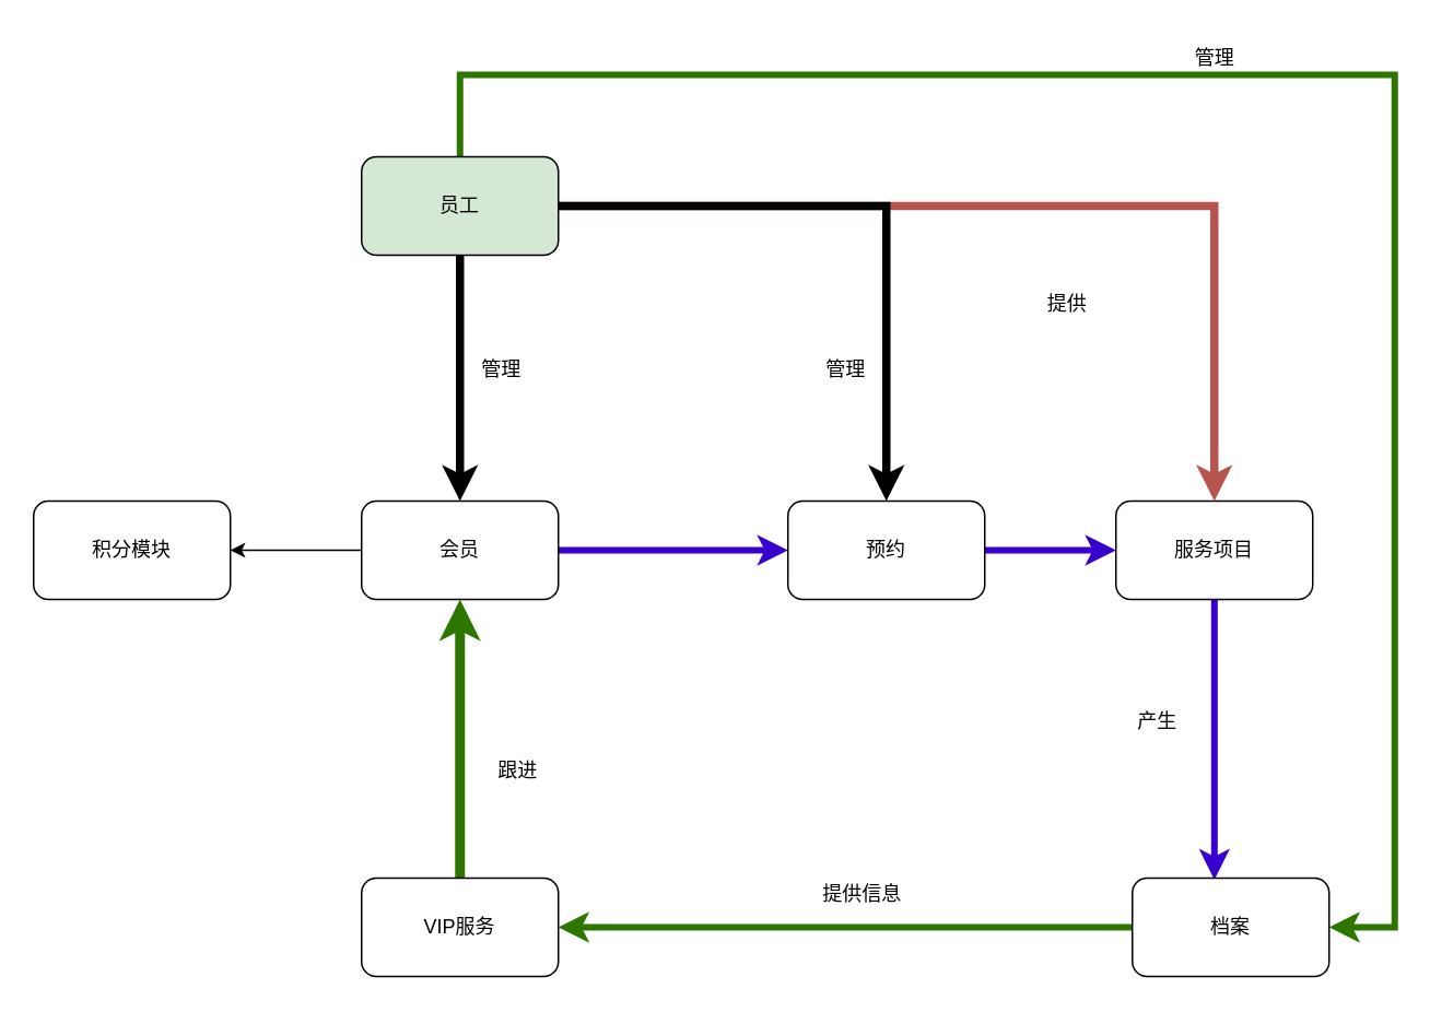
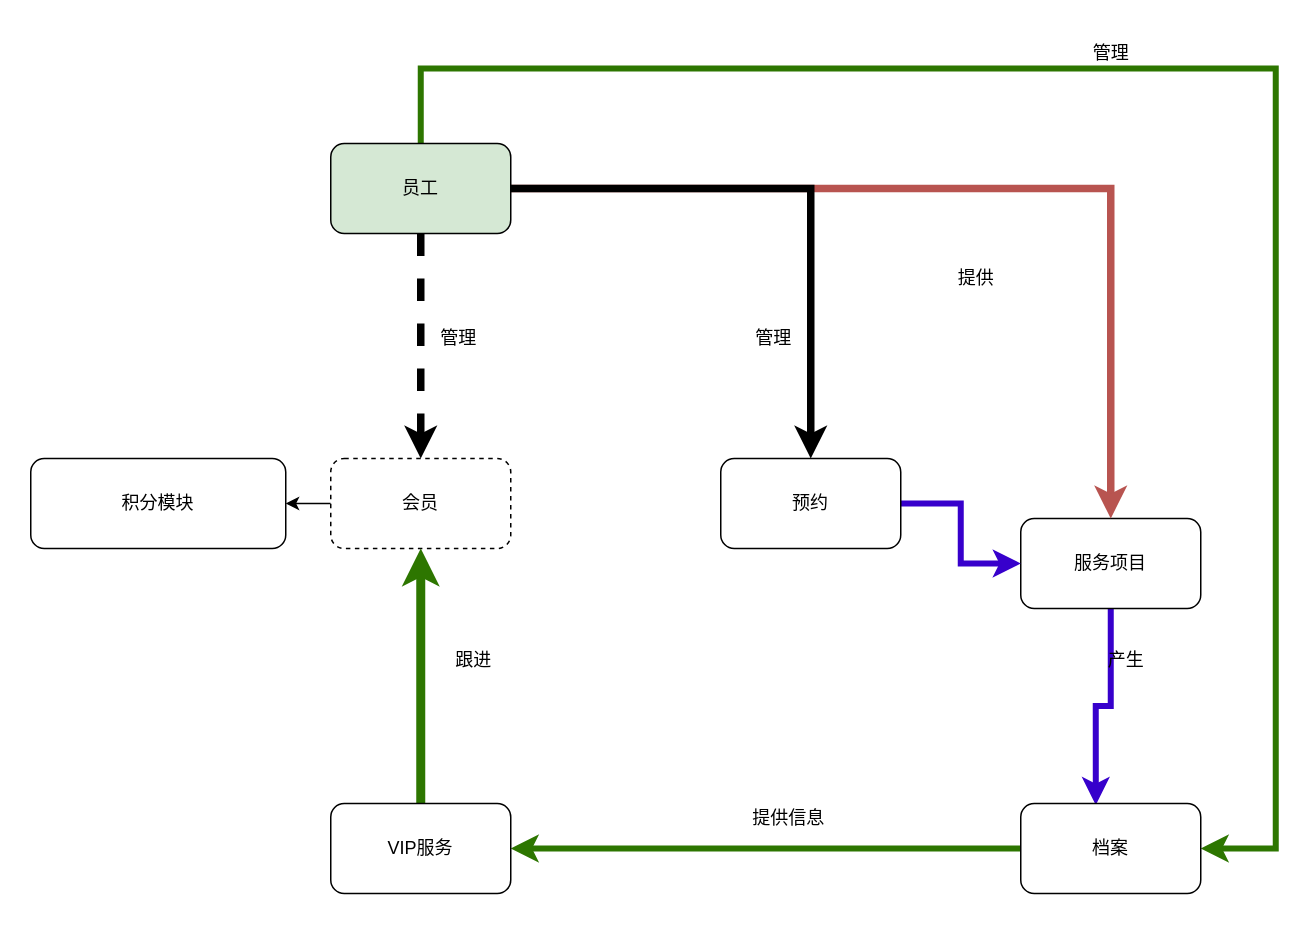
- <mxCell id="9" style="edgeStyle=orthogonalEdgeStyle;rounded=0;orthogonalLoop=1;jettySize=auto;html=1;entryX=0.5;entryY=0;entryDx=0;entryDy=0;strokeWidth=5;" edge="1" parent="1" source="11" target="6"><mxGeometry relative="1" as="geometry" /></mxCell>
+ <mxCell id="9" style="edgeStyle=orthogonalEdgeStyle;rounded=0;orthogonalLoop=1;jettySize=auto;html=1;entryX=0.5;entryY=0;entryDx=0;entryDy=0;strokeWidth=5;dashed=1;" edge="1" parent="1" source="11" target="6"><mxGeometry relative="1" as="geometry" /></mxCell>
- <mxCell id="25" value="积分模块" style="rounded=1;whiteSpace=wrap;html=1;" vertex="1" parent="1"><mxGeometry x="20" y="305" width="120" height="60" as="geometry" /></mxCell>
+ <mxCell id="25" value="积分模块" style="rounded=1;whiteSpace=wrap;html=1;" vertex="1" parent="1"><mxGeometry x="20" y="305" width="170" height="60" as="geometry" /></mxCell>
- <mxCell id="6" value="会员" style="rounded=1;whiteSpace=wrap;html=1;" vertex="1" parent="1"><mxGeometry x="220" y="305" width="120" height="60" as="geometry" /></mxCell>
+ <mxCell id="6" value="会员" style="rounded=1;whiteSpace=wrap;html=1;dashed=1;" vertex="1" parent="1"><mxGeometry x="220" y="305" width="120" height="60" as="geometry" /></mxCell>
- <mxCell id="4" style="edgeStyle=orthogonalEdgeStyle;rounded=0;orthogonalLoop=1;jettySize=auto;html=1;fillColor=#6a00ff;strokeColor=#3700CC;strokeWidth=4;" edge="1" parent="1" source="6" target="22"><mxGeometry relative="1" as="geometry" /></mxCell>
- <mxCell id="3" value="服务项目" style="rounded=1;whiteSpace=wrap;html=1;" vertex="1" parent="1"><mxGeometry x="680" y="305" width="120" height="60" as="geometry" /></mxCell>
+ <mxCell id="3" value="服务项目" style="rounded=1;whiteSpace=wrap;html=1;" vertex="1" parent="1"><mxGeometry x="680" y="345" width="120" height="60" as="geometry" /></mxCell>
- <mxCell id="15" value="产生" style="text;html=1;align=center;verticalAlign=middle;resizable=0;points=[];autosize=1;strokeColor=none;fillColor=none;" vertex="1" parent="1"><mxGeometry x="680" y="425" width="50" height="30" as="geometry" /></mxCell>
+ <mxCell id="15" value="产生" style="text;html=1;align=center;verticalAlign=middle;resizable=0;points=[];autosize=1;strokeColor=none;fillColor=none;" vertex="1" parent="1"><mxGeometry x="725" y="425" width="50" height="30" as="geometry" /></mxCell>
- <mxCell id="20" value="跟进" style="text;html=1;align=center;verticalAlign=middle;resizable=0;points=[];autosize=1;strokeColor=none;fillColor=none;" vertex="1" parent="1"><mxGeometry x="290" y="455" width="50" height="30" as="geometry" /></mxCell>
+ <mxCell id="20" value="跟进" style="text;html=1;align=center;verticalAlign=middle;resizable=0;points=[];autosize=1;strokeColor=none;fillColor=none;" vertex="1" parent="1"><mxGeometry x="290" y="425" width="50" height="30" as="geometry" /></mxCell>
- <mxCell id="14" value="档案" style="rounded=1;whiteSpace=wrap;html=1;" vertex="1" parent="1"><mxGeometry x="690" y="535" width="120" height="60" as="geometry" /></mxCell>
+ <mxCell id="14" value="档案" style="rounded=1;whiteSpace=wrap;html=1;" vertex="1" parent="1"><mxGeometry x="680" y="535" width="120" height="60" as="geometry" /></mxCell>
